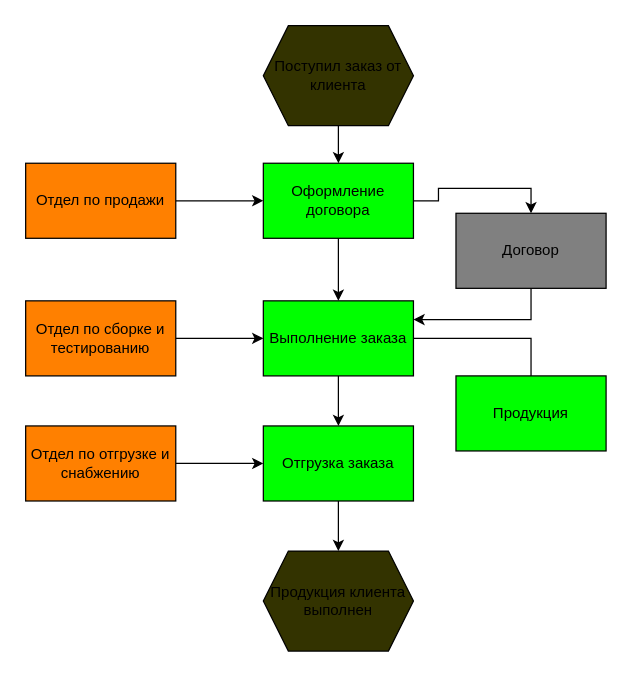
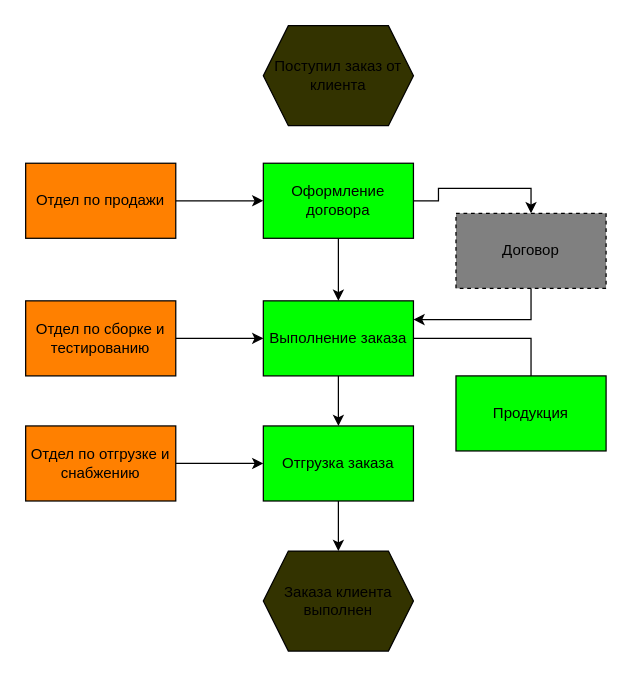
- <mxCell id="4" value="" style="edgeStyle=orthogonalEdgeStyle;rounded=0;orthogonalLoop=1;jettySize=auto;html=1;" edge="1" parent="1" source="5" target="10"><mxGeometry relative="1" as="geometry" /></mxCell>
- <mxCell id="18" value="Договор" style="rounded=0;whiteSpace=wrap;html=1;fillColor=#808080;" vertex="1" parent="1"><mxGeometry x="364" y="170" width="120" height="60" as="geometry" /></mxCell>
+ <mxCell id="18" value="Договор" style="rounded=0;whiteSpace=wrap;html=1;fillColor=#808080;dashed=1;" vertex="1" parent="1"><mxGeometry x="364" y="170" width="120" height="60" as="geometry" /></mxCell>
- <mxCell id="21" value="Продукция клиента выполнен" style="shape=hexagon;perimeter=hexagonPerimeter2;whiteSpace=wrap;html=1;fixedSize=1;fillColor=#333300;" vertex="1" parent="1"><mxGeometry x="210" y="440" width="120" height="80" as="geometry" /></mxCell>
+ <mxCell id="21" value="Заказа клиента выполнен" style="shape=hexagon;perimeter=hexagonPerimeter2;whiteSpace=wrap;html=1;fixedSize=1;fillColor=#333300;" vertex="1" parent="1"><mxGeometry x="210" y="440" width="120" height="80" as="geometry" /></mxCell>
